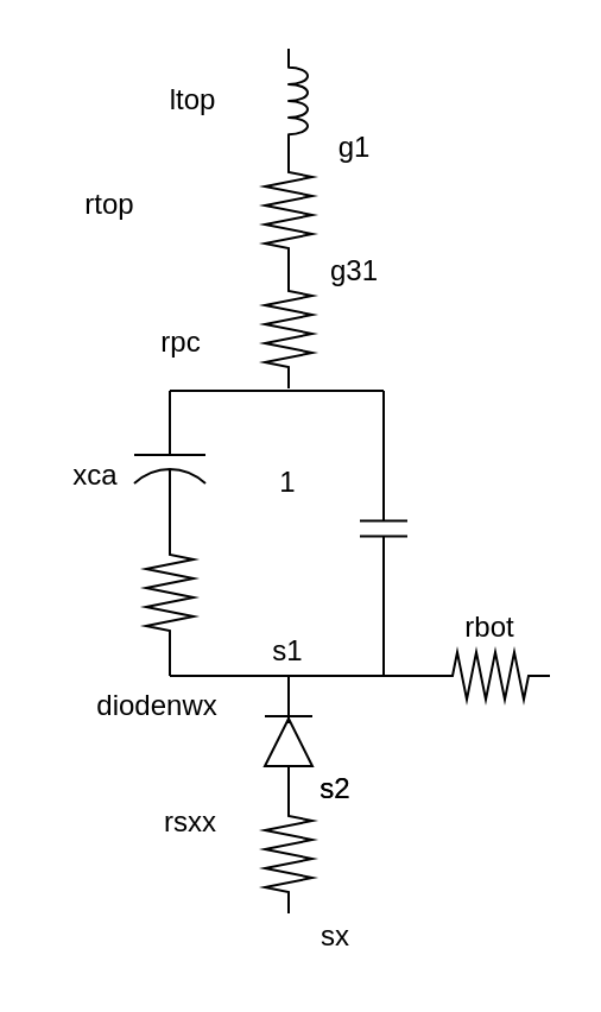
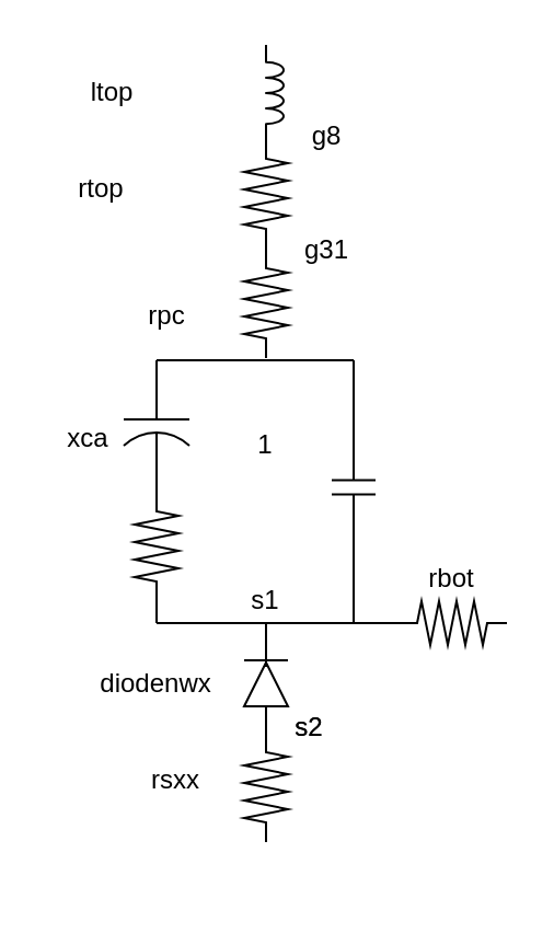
- <mxCell id="17" value="ltop" style="text;html=1;strokeColor=none;fillColor=none;align=center;verticalAlign=middle;whiteSpace=wrap;rounded=0;" vertex="1" parent="1"><mxGeometry x="61" y="32" width="40" height="20" as="geometry" /></mxCell>
+ <mxCell id="17" value="ltop" style="text;html=1;strokeColor=none;fillColor=none;align=center;verticalAlign=middle;whiteSpace=wrap;rounded=0;" vertex="1" parent="1"><mxGeometry x="31" y="32" width="40" height="20" as="geometry" /></mxCell>
- <mxCell id="27" value="g1" style="text;html=1;strokeColor=none;fillColor=none;align=center;verticalAlign=middle;whiteSpace=wrap;rounded=0;" vertex="1" parent="1"><mxGeometry x="129" y="52" width="40" height="20" as="geometry" /></mxCell>
+ <mxCell id="27" value="g8" style="text;html=1;strokeColor=none;fillColor=none;align=center;verticalAlign=middle;whiteSpace=wrap;rounded=0;" vertex="1" parent="1"><mxGeometry x="129" y="52" width="40" height="20" as="geometry" /></mxCell>
- <mxCell id="25" value="diodenwx" style="text;html=1;strokeColor=none;fillColor=none;align=center;verticalAlign=middle;whiteSpace=wrap;rounded=0;" vertex="1" parent="1"><mxGeometry x="46" y="287" width="40" height="20" as="geometry" /></mxCell>
+ <mxCell id="25" value="diodenwx" style="text;html=1;strokeColor=none;fillColor=none;align=center;verticalAlign=middle;whiteSpace=wrap;rounded=0;" vertex="1" parent="1"><mxGeometry x="51" y="302" width="40" height="20" as="geometry" /></mxCell>
- <mxCell id="26" value="rsxx" style="text;html=1;strokeColor=none;fillColor=none;align=center;verticalAlign=middle;whiteSpace=wrap;rounded=0;" vertex="1" parent="1"><mxGeometry x="60" y="336" width="40" height="20" as="geometry" /></mxCell>
+ <mxCell id="26" value="rsxx" style="text;html=1;strokeColor=none;fillColor=none;align=center;verticalAlign=middle;whiteSpace=wrap;rounded=0;" vertex="1" parent="1"><mxGeometry x="60" y="346" width="40" height="20" as="geometry" /></mxCell>
- <mxCell id="33" value="sx" style="text;html=1;strokeColor=none;fillColor=none;align=center;verticalAlign=middle;whiteSpace=wrap;rounded=0;" vertex="1" parent="1"><mxGeometry x="121" y="384" width="40" height="20" as="geometry" /></mxCell>
